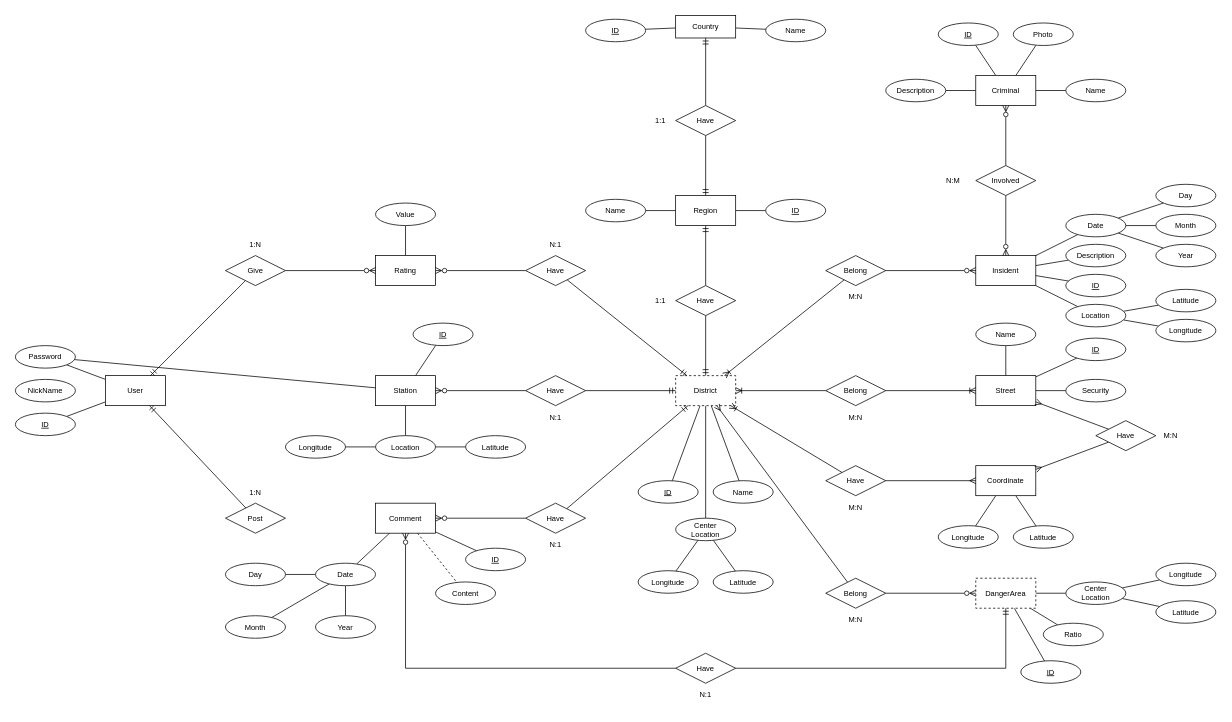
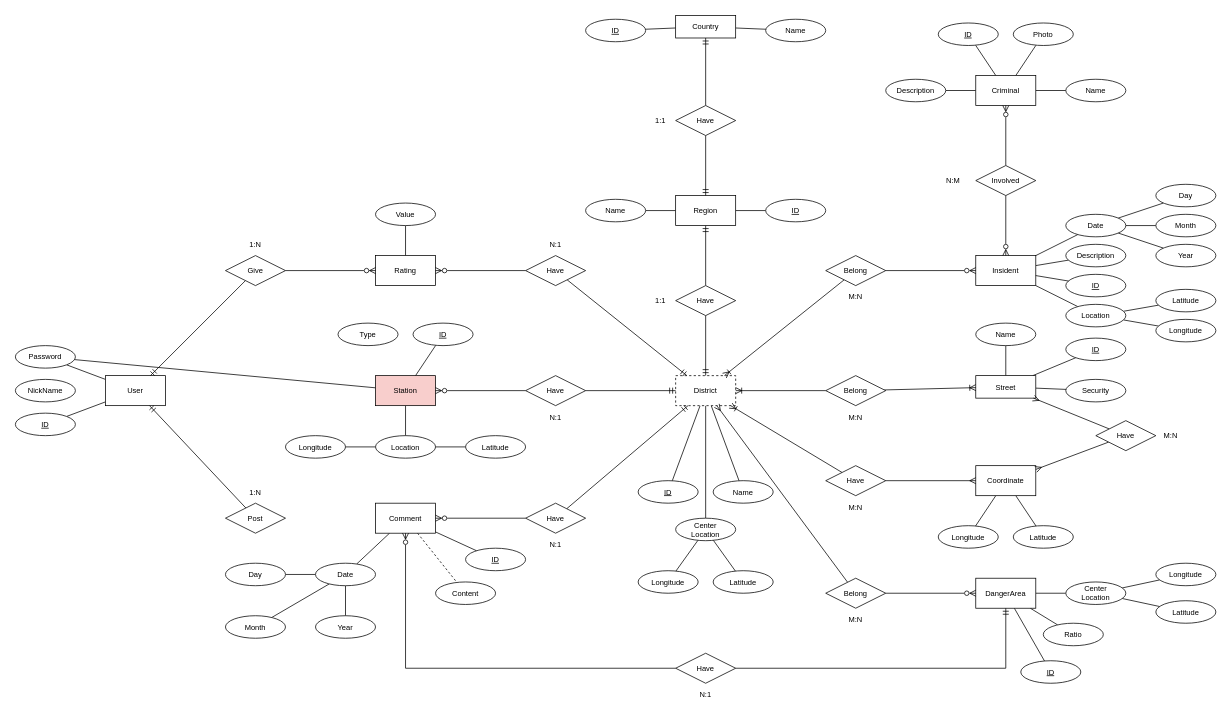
+ <mxCell id="69" value="Type" style="ellipse;whiteSpace=wrap;html=1;align=center;fontSize=10;" parent="1" vertex="1"><mxGeometry x="450" y="430" width="80" height="30" as="geometry" /></mxCell>
- <mxCell id="25" value="Station" style="whiteSpace=wrap;html=1;align=center;fontSize=10;" parent="1" vertex="1"><mxGeometry x="500" y="500" width="80" height="40" as="geometry" /></mxCell>
+ <mxCell id="25" value="Station" style="whiteSpace=wrap;html=1;align=center;fontSize=10;fillColor=#f8cecc;" parent="1" vertex="1"><mxGeometry x="500" y="500" width="80" height="40" as="geometry" /></mxCell>
- <mxCell id="29" value="Street" style="whiteSpace=wrap;html=1;align=center;fontSize=10;" parent="1" vertex="1"><mxGeometry x="1300" y="500" width="80" height="40" as="geometry" /></mxCell>
+ <mxCell id="29" value="Street" style="whiteSpace=wrap;html=1;align=center;fontSize=10;" parent="1" vertex="1"><mxGeometry x="1300" y="500" width="80" height="30" as="geometry" /></mxCell>
- <mxCell id="12" value="DangerArea" style="whiteSpace=wrap;html=1;align=center;fontSize=10;dashed=1;" parent="1" vertex="1"><mxGeometry x="1300" y="770" width="80" height="40" as="geometry" /></mxCell>
+ <mxCell id="12" value="DangerArea" style="whiteSpace=wrap;html=1;align=center;fontSize=10;" parent="1" vertex="1"><mxGeometry x="1300" y="770" width="80" height="40" as="geometry" /></mxCell>
